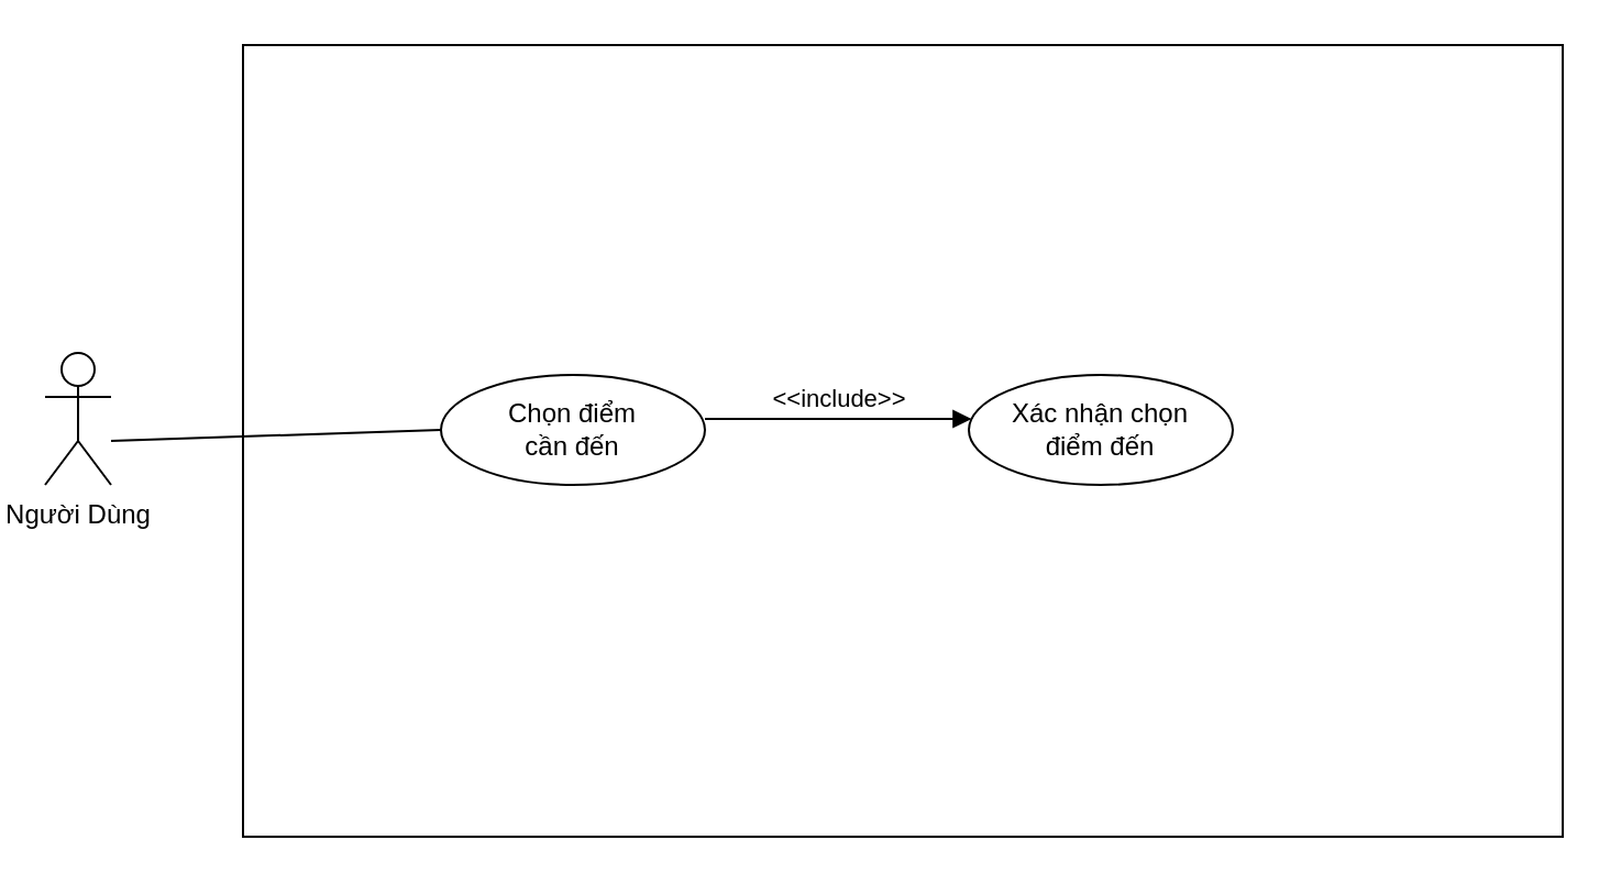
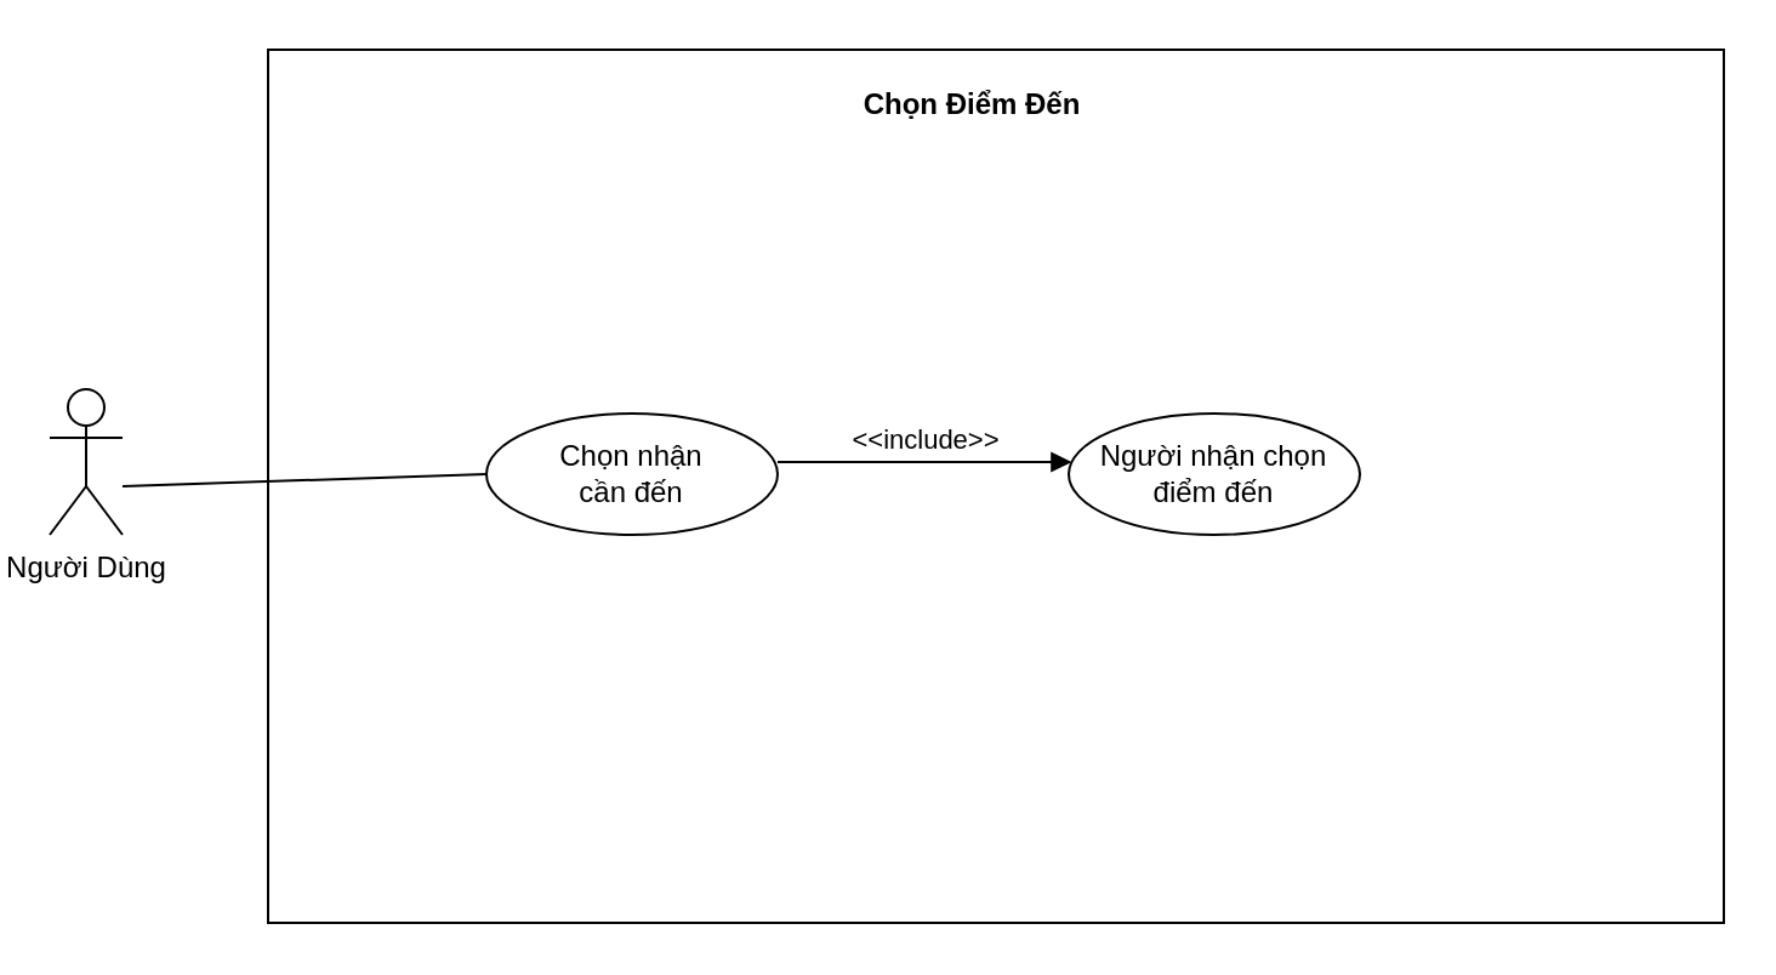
+ <mxCell id="4" value="Chọn Điểm Đến" style="text;align=center;fontStyle=1;verticalAlign=middle;spacingLeft=3;spacingRight=3;strokeColor=none;rotatable=0;points=[[0,0.5],[1,0.5]];portConstraint=eastwest;html=1;" vertex="1" parent="1"><mxGeometry x="360" y="30" width="80" height="26" as="geometry" /></mxCell>
- <mxCell id="5" value="Chọn điểm &lt;br&gt;cần đến" style="ellipse;whiteSpace=wrap;html=1;" vertex="1" parent="1"><mxGeometry x="200" y="170" width="120" height="50" as="geometry" /></mxCell>
+ <mxCell id="5" value="Chọn nhận &lt;br&gt;cần đến" style="ellipse;whiteSpace=wrap;html=1;" vertex="1" parent="1"><mxGeometry x="200" y="170" width="120" height="50" as="geometry" /></mxCell>
- <mxCell id="6" value="Xác nhận chọn &lt;br&gt;điểm đến" style="ellipse;whiteSpace=wrap;html=1;" vertex="1" parent="1"><mxGeometry x="440" y="170" width="120" height="50" as="geometry" /></mxCell>
+ <mxCell id="6" value="Người nhận chọn &lt;br&gt;điểm đến" style="ellipse;whiteSpace=wrap;html=1;" vertex="1" parent="1"><mxGeometry x="440" y="170" width="120" height="50" as="geometry" /></mxCell>
